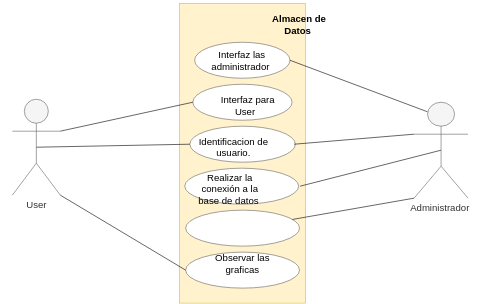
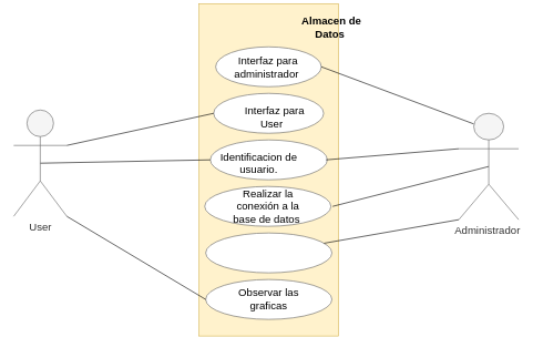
- <mxCell id="5" value="Interfaz las administrador&amp;nbsp;" style="text;html=1;strokeColor=none;fillColor=none;align=center;verticalAlign=middle;whiteSpace=wrap;rounded=0;fontFamily=Helvetica;fontSize=16;" vertex="1" parent="1"><mxGeometry x="340" y="85" width="126" height="30" as="geometry" /></mxCell>
+ <mxCell id="5" value="Interfaz para administrador&amp;nbsp;" style="text;html=1;strokeColor=none;fillColor=none;align=center;verticalAlign=middle;whiteSpace=wrap;rounded=0;fontFamily=Helvetica;fontSize=16;" vertex="1" parent="1"><mxGeometry x="340" y="85" width="126" height="30" as="geometry" /></mxCell>
- <mxCell id="11" value="Realizar la conexión a la base de datos&amp;nbsp;" style="text;html=1;strokeColor=none;fillColor=none;align=center;verticalAlign=middle;whiteSpace=wrap;rounded=0;fontFamily=Helvetica;fontSize=16;" vertex="1" parent="1"><mxGeometry x="319.5" y="300" width="126" height="30" as="geometry" /></mxCell>
+ <mxCell id="11" value="Realizar la conexión a la base de datos&amp;nbsp;" style="text;html=1;strokeColor=none;fillColor=none;align=center;verticalAlign=middle;whiteSpace=wrap;rounded=0;fontFamily=Helvetica;fontSize=16;" vertex="1" parent="1"><mxGeometry x="339.5" y="295" width="126" height="30" as="geometry" /></mxCell>
- <mxCell id="14" value="Observar las graficas" style="text;html=1;strokeColor=none;fillColor=none;align=center;verticalAlign=middle;whiteSpace=wrap;rounded=0;fontFamily=Helvetica;fontSize=16;" vertex="1" parent="1"><mxGeometry x="341" y="425" width="126" height="30" as="geometry" /></mxCell>
+ <mxCell id="14" value="Observar las graficas" style="text;html=1;strokeColor=none;fillColor=none;align=center;verticalAlign=middle;whiteSpace=wrap;rounded=0;fontFamily=Helvetica;fontSize=16;" vertex="1" parent="1"><mxGeometry x="341" y="435" width="126" height="30" as="geometry" /></mxCell>
